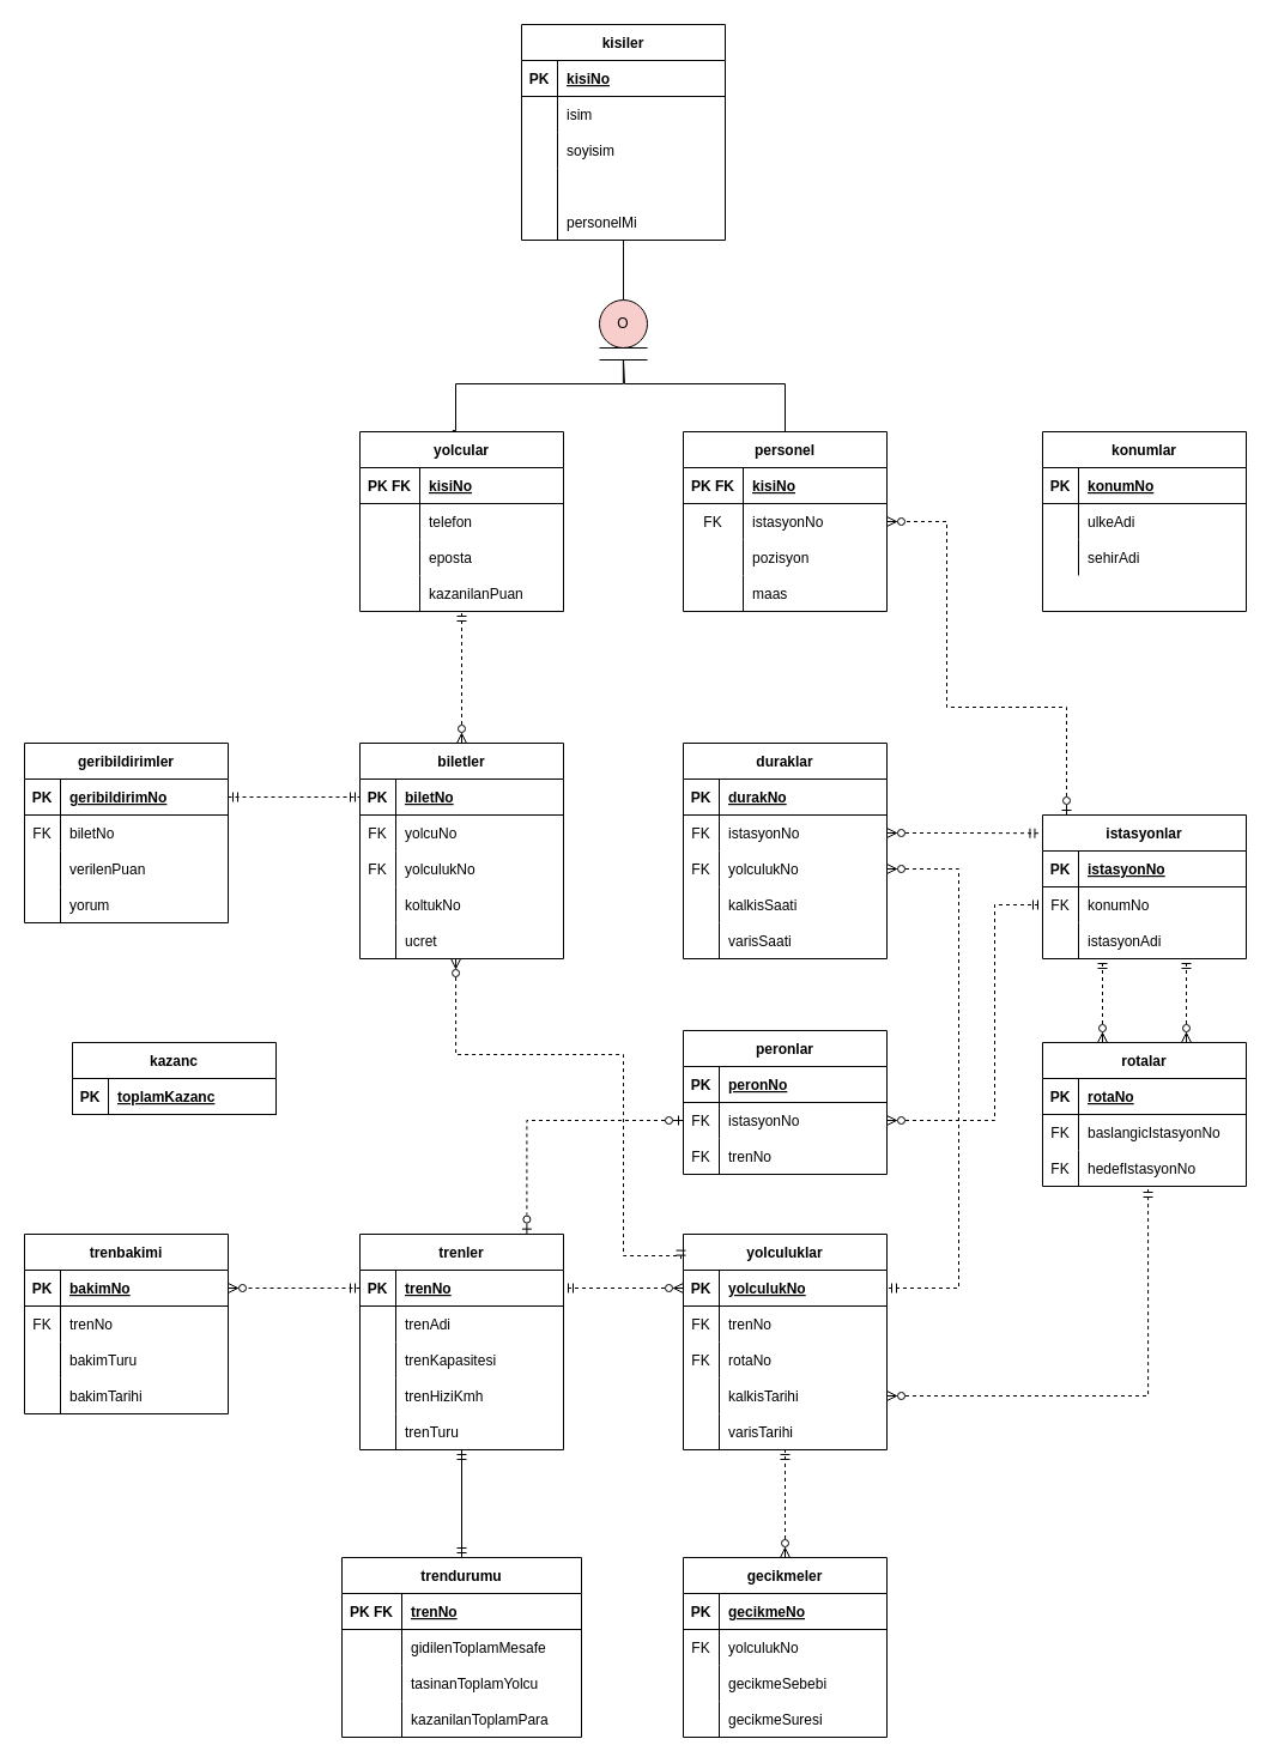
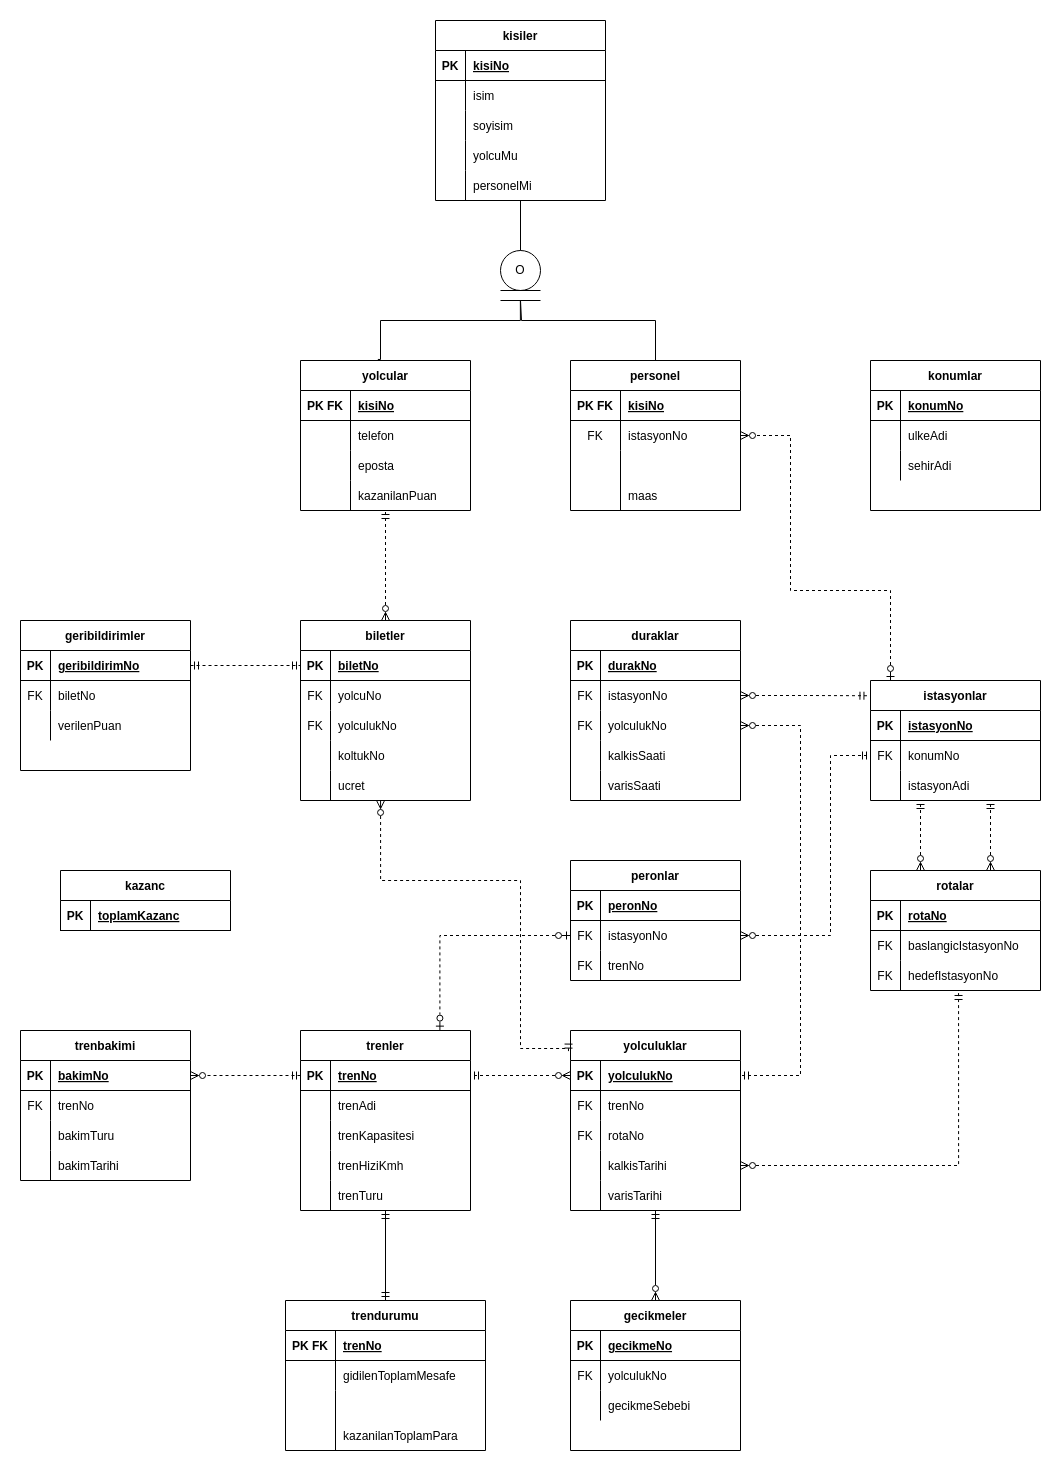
+ <mxCell id="77" value="yolcuMu" style="shape=partialRectangle;overflow=hidden;connectable=0;fillColor=none;top=0;left=0;bottom=0;right=0;align=left;spacingLeft=6;" parent="75" vertex="1"><mxGeometry x="30" width="140" height="30" as="geometry"><mxRectangle width="140" height="30" as="alternateBounds" /></mxGeometry></mxCell>
- <mxCell id="196" value="O" style="ellipse;whiteSpace=wrap;html=1;align=center;fillColor=#f8cecc;" parent="1" vertex="1"><mxGeometry x="500" y="250" width="40" height="40" as="geometry" /></mxCell>
+ <mxCell id="196" value="O" style="ellipse;whiteSpace=wrap;html=1;align=center;" parent="1" vertex="1"><mxGeometry x="500" y="250" width="40" height="40" as="geometry" /></mxCell>
- <mxCell id="104" value="pozisyon" style="shape=partialRectangle;overflow=hidden;connectable=0;fillColor=none;top=0;left=0;bottom=0;right=0;align=left;spacingLeft=6;" parent="102" vertex="1"><mxGeometry x="50" width="120" height="30" as="geometry"><mxRectangle width="120" height="30" as="alternateBounds" /></mxGeometry></mxCell>
- <mxCell id="191" value="yorum" style="shape=partialRectangle;overflow=hidden;connectable=0;fillColor=none;top=0;left=0;bottom=0;right=0;align=left;spacingLeft=6;" parent="189" vertex="1"><mxGeometry x="30" width="140" height="30" as="geometry"><mxRectangle width="140" height="30" as="alternateBounds" /></mxGeometry></mxCell>
- <mxCell id="208" style="edgeStyle=orthogonalEdgeStyle;rounded=0;orthogonalLoop=1;jettySize=auto;html=1;dashed=1;endArrow=ERmandOne;endFill=0;startArrow=ERzeroToMany;startFill=0;entryX=0.5;entryY=1;entryDx=0;entryDy=0;" parent="1" source="153" target="124" edge="1"><mxGeometry relative="1" as="geometry"><mxPoint x="690" y="1220" as="targetPoint" /></mxGeometry></mxCell>
+ <mxCell id="208" style="edgeStyle=orthogonalEdgeStyle;rounded=0;orthogonalLoop=1;jettySize=auto;html=1;dashed=0;endArrow=ERmandOne;endFill=0;startArrow=ERzeroToMany;startFill=0;entryX=0.5;entryY=1;entryDx=0;entryDy=0;" parent="1" source="153" target="124" edge="1"><mxGeometry relative="1" as="geometry"><mxPoint x="690" y="1220" as="targetPoint" /></mxGeometry></mxCell>
- <mxCell id="175" value="tasinanToplamYolcu" style="shape=partialRectangle;overflow=hidden;connectable=0;fillColor=none;top=0;left=0;bottom=0;right=0;align=left;spacingLeft=6;" parent="173" vertex="1"><mxGeometry x="50" width="150" height="30" as="geometry"><mxRectangle width="150" height="30" as="alternateBounds" /></mxGeometry></mxCell>
- <mxCell id="165" value="gecikmeSuresi" style="shape=partialRectangle;overflow=hidden;connectable=0;fillColor=none;top=0;left=0;bottom=0;right=0;align=left;spacingLeft=6;" parent="163" vertex="1"><mxGeometry x="30" width="140" height="30" as="geometry"><mxRectangle width="140" height="30" as="alternateBounds" /></mxGeometry></mxCell>
